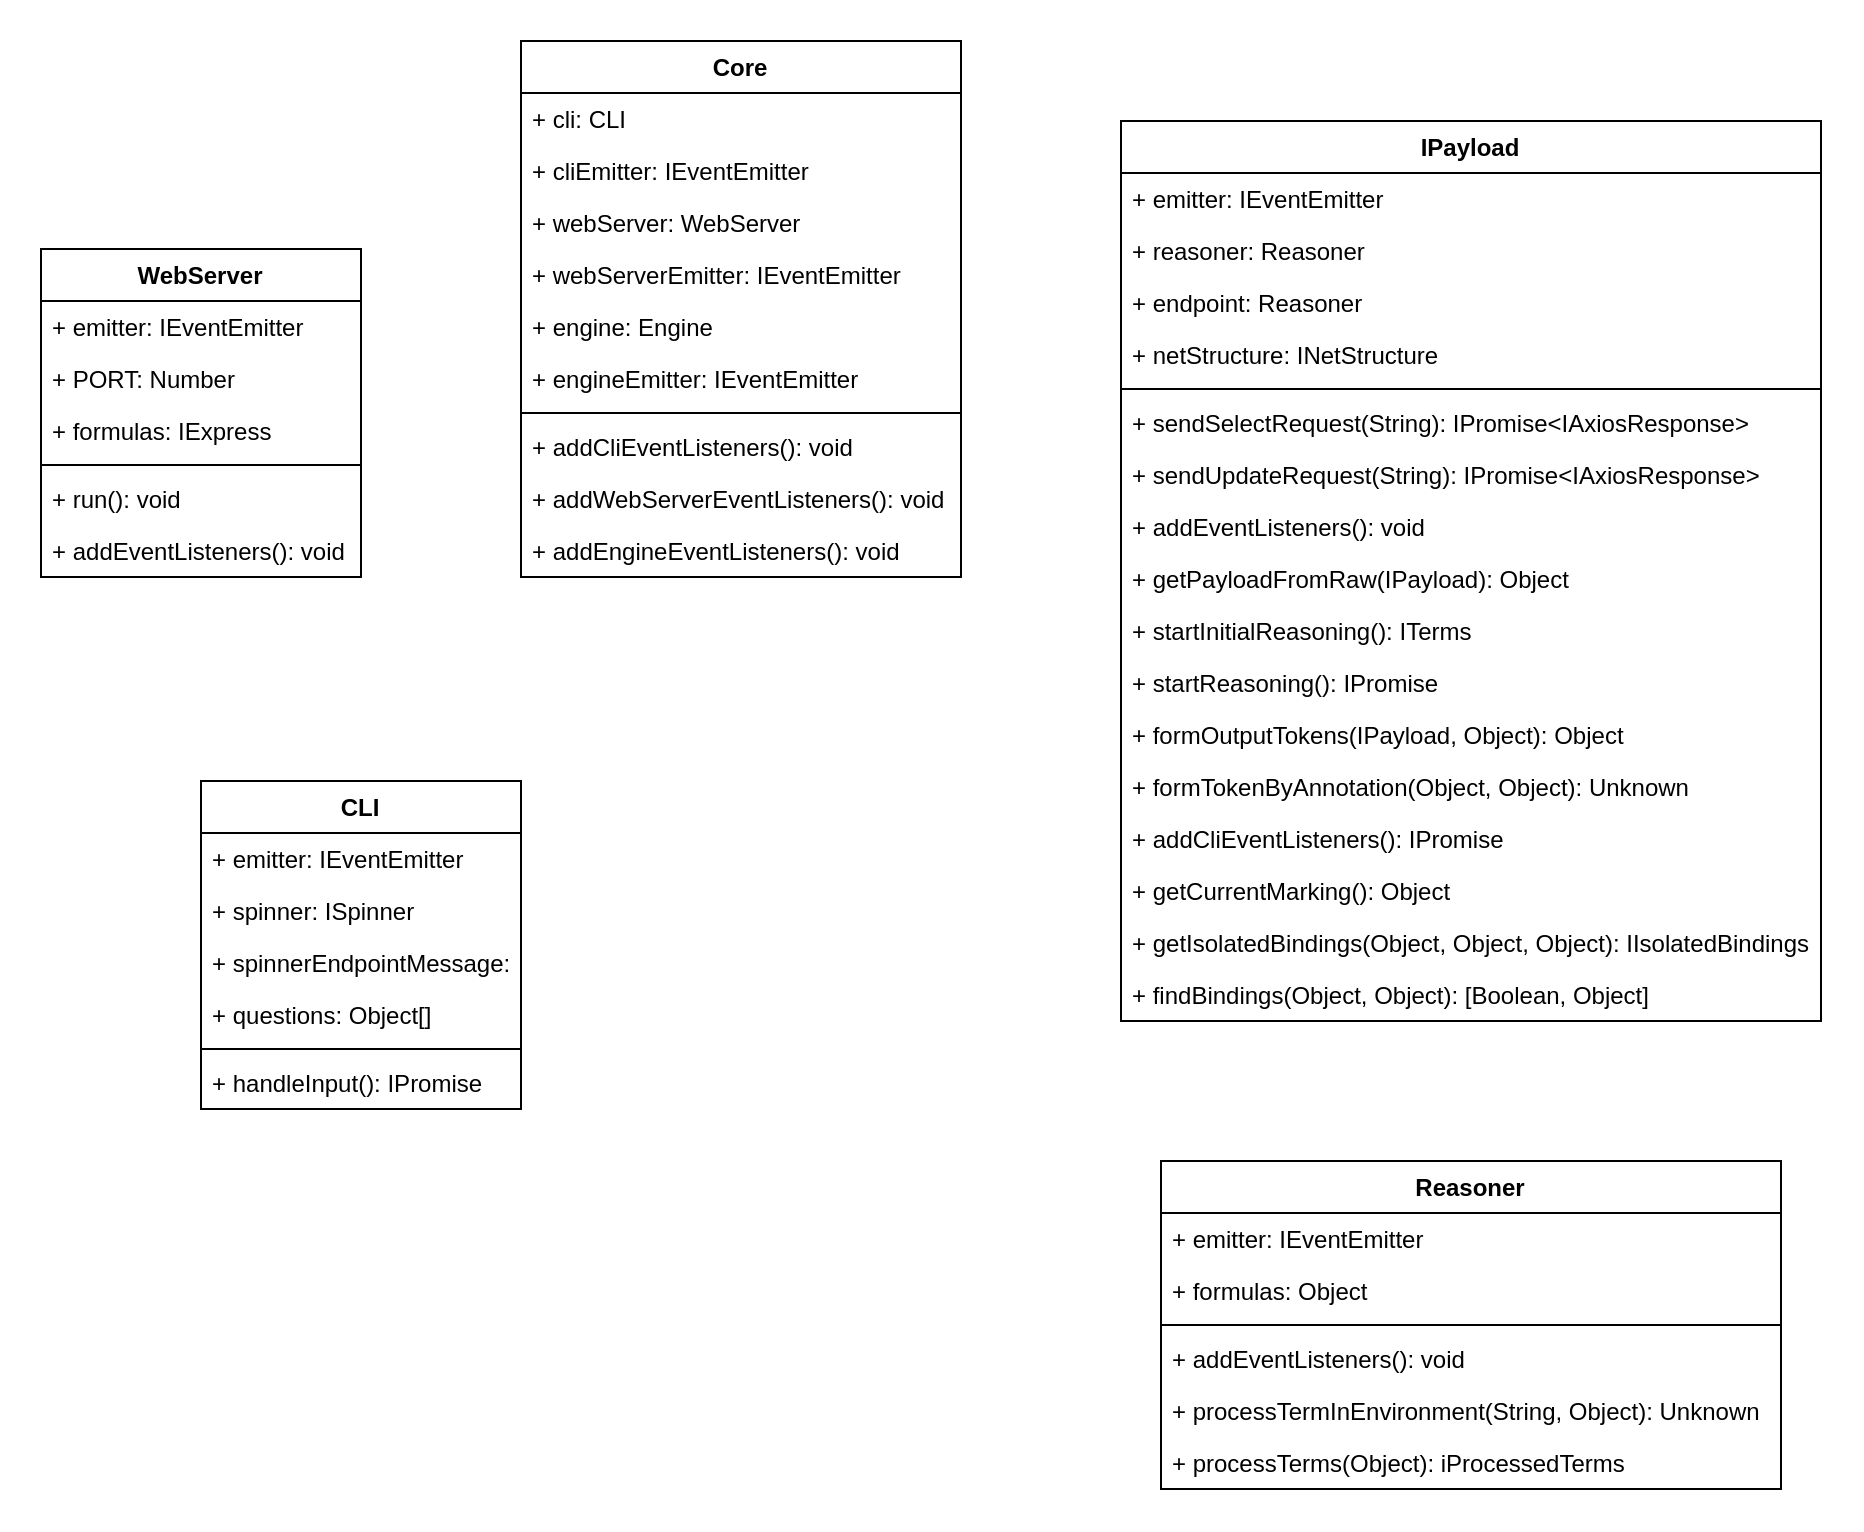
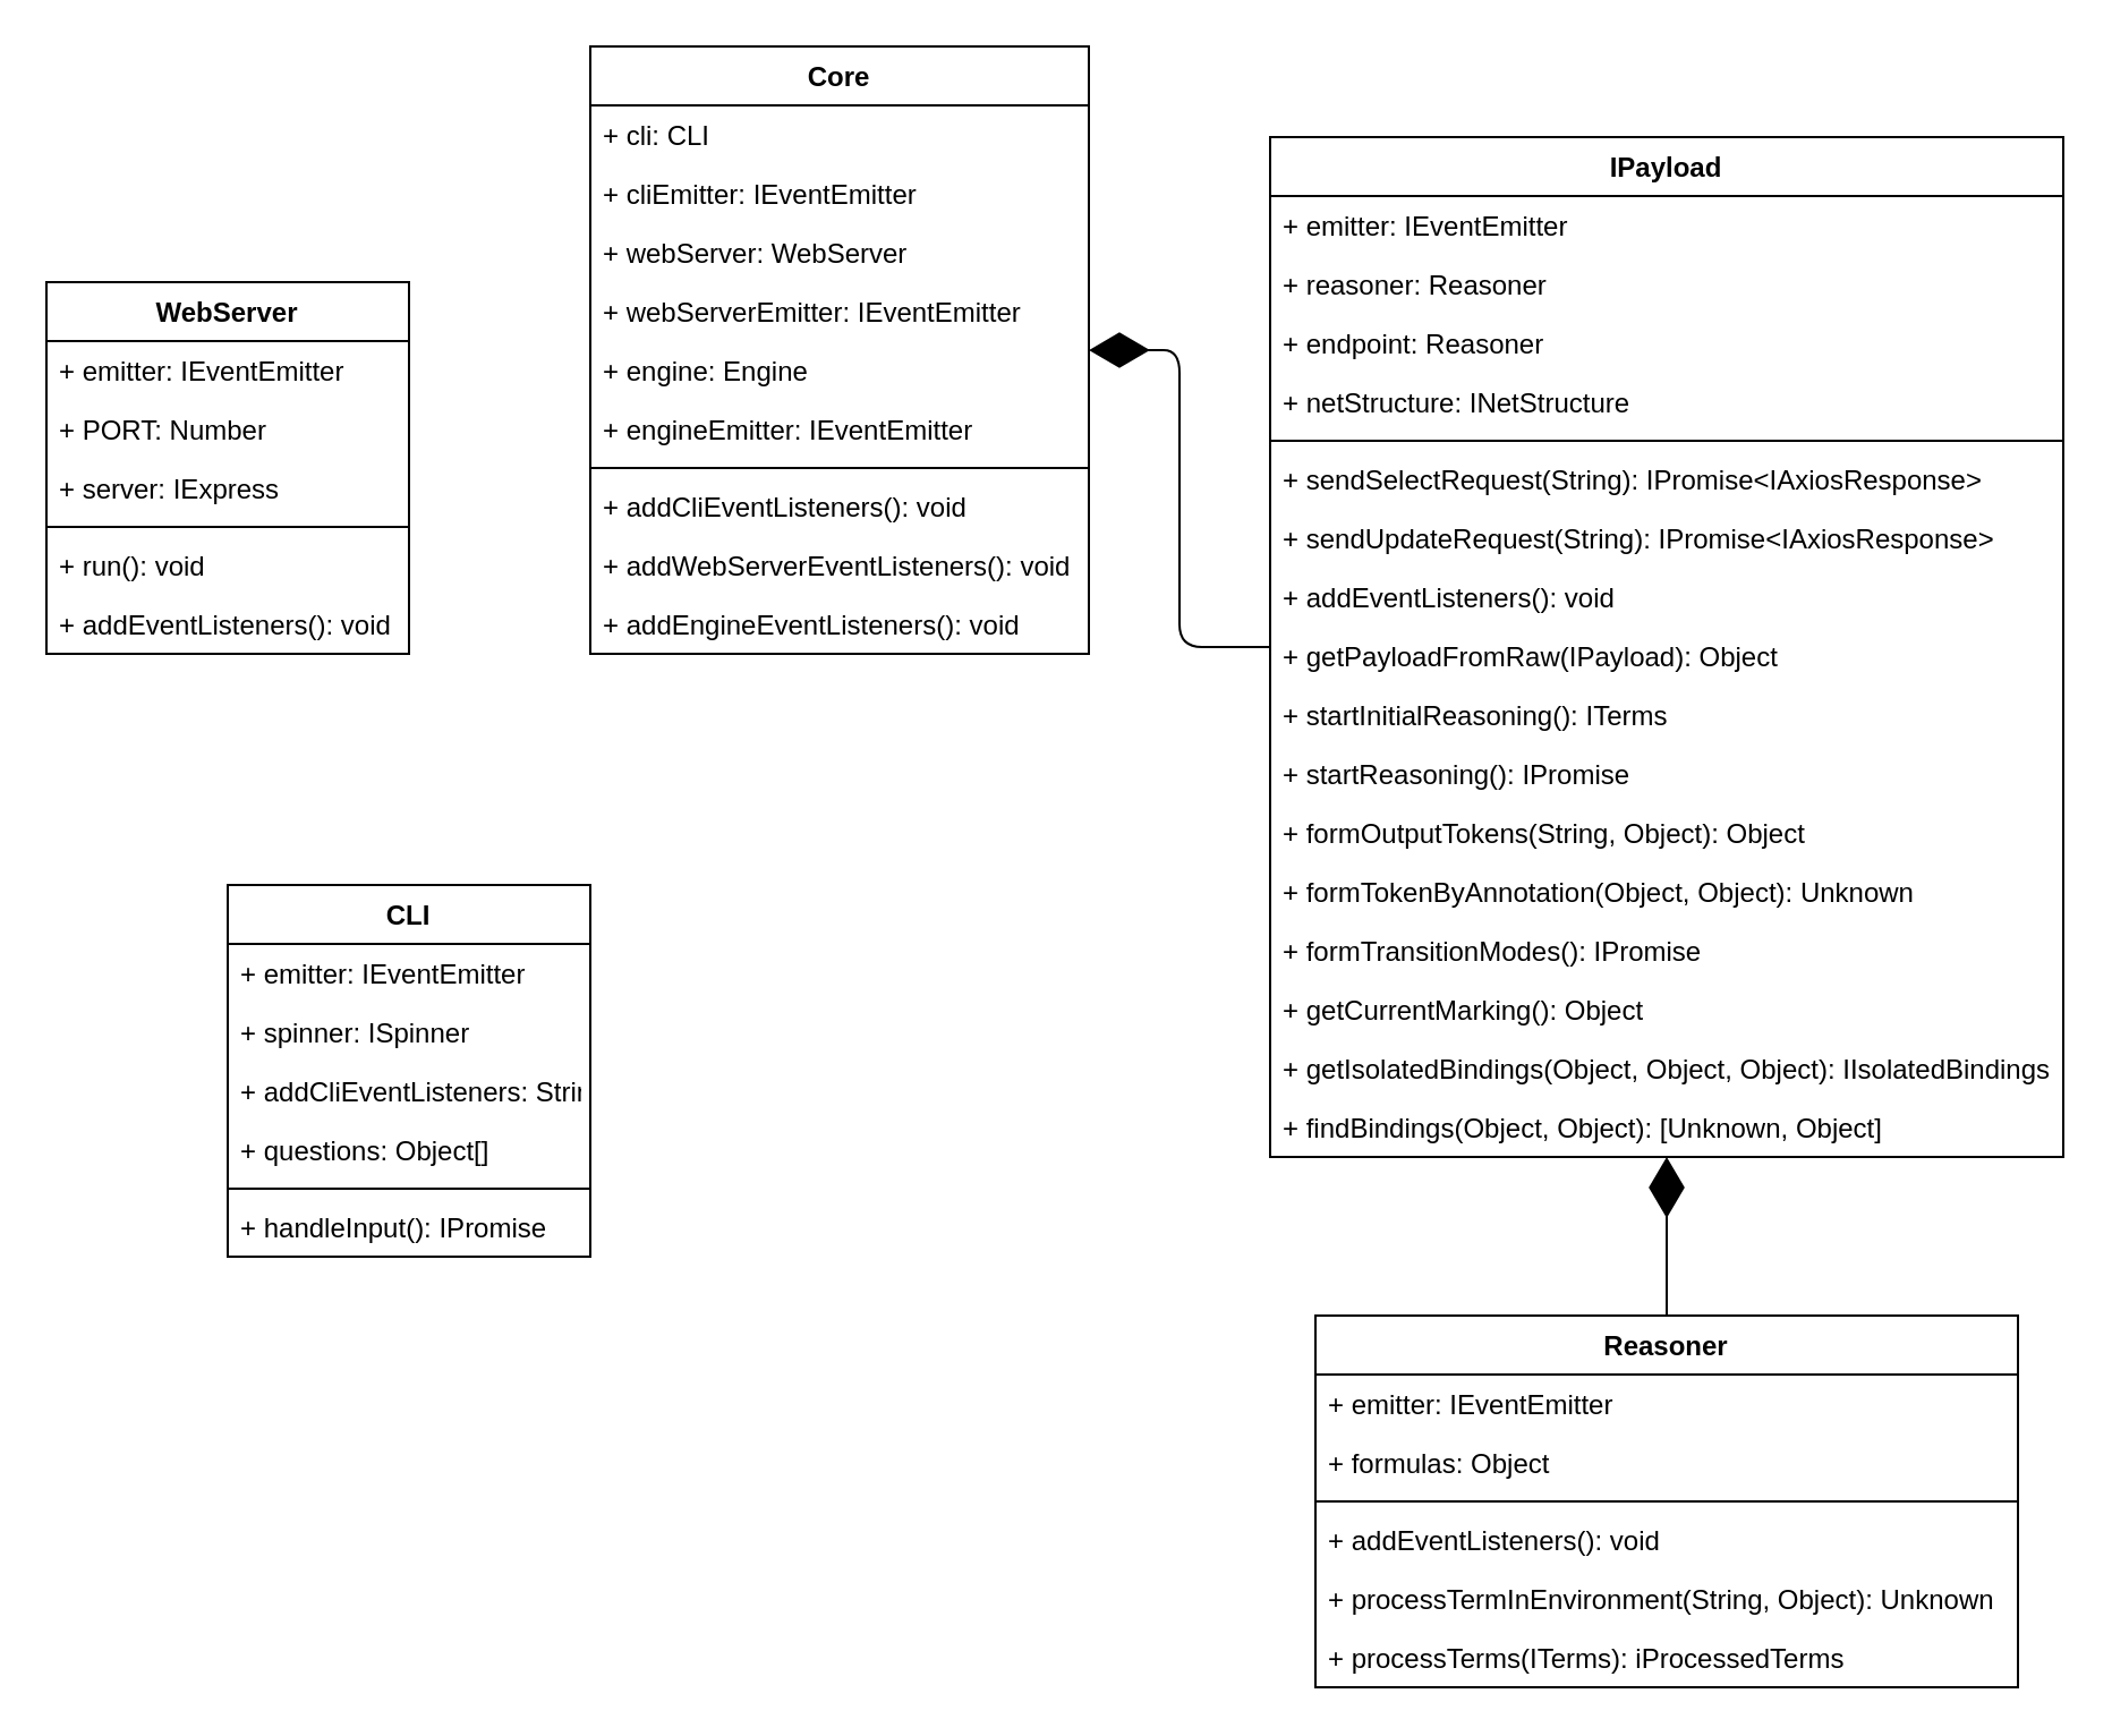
- <mxCell id="41" value="+ formulas: IExpress" style="text;strokeColor=none;fillColor=none;align=left;verticalAlign=top;spacingLeft=4;spacingRight=4;overflow=hidden;rotatable=0;points=[[0,0.5],[1,0.5]];portConstraint=eastwest;" parent="38" vertex="1"><mxGeometry y="78" width="160" height="26" as="geometry" /></mxCell>
+ <mxCell id="41" value="+ server: IExpress" style="text;strokeColor=none;fillColor=none;align=left;verticalAlign=top;spacingLeft=4;spacingRight=4;overflow=hidden;rotatable=0;points=[[0,0.5],[1,0.5]];portConstraint=eastwest;" parent="38" vertex="1"><mxGeometry y="78" width="160" height="26" as="geometry" /></mxCell>
+ <mxCell id="52" value="" style="endArrow=diamondThin;endFill=1;endSize=24;html=1;edgeStyle=orthogonalEdgeStyle;" parent="1" source="13" target="2" edge="1"><mxGeometry width="160" relative="1" as="geometry"><mxPoint x="380" y="430" as="sourcePoint" /><mxPoint x="380" y="298" as="targetPoint" /></mxGeometry></mxCell>
- <mxCell id="25" value="+ formOutputTokens(IPayload, Object): Object" style="text;strokeColor=none;fillColor=none;align=left;verticalAlign=top;spacingLeft=4;spacingRight=4;overflow=hidden;rotatable=0;points=[[0,0.5],[1,0.5]];portConstraint=eastwest;" parent="13" vertex="1"><mxGeometry y="294" width="350" height="26" as="geometry" /></mxCell>
+ <mxCell id="25" value="+ formOutputTokens(String, Object): Object" style="text;strokeColor=none;fillColor=none;align=left;verticalAlign=top;spacingLeft=4;spacingRight=4;overflow=hidden;rotatable=0;points=[[0,0.5],[1,0.5]];portConstraint=eastwest;" parent="13" vertex="1"><mxGeometry y="294" width="350" height="26" as="geometry" /></mxCell>
- <mxCell id="27" value="+ addCliEventListeners(): IPromise" style="text;strokeColor=none;fillColor=none;align=left;verticalAlign=top;spacingLeft=4;spacingRight=4;overflow=hidden;rotatable=0;points=[[0,0.5],[1,0.5]];portConstraint=eastwest;" parent="13" vertex="1"><mxGeometry y="346" width="350" height="26" as="geometry" /></mxCell>
+ <mxCell id="27" value="+ formTransitionModes(): IPromise" style="text;strokeColor=none;fillColor=none;align=left;verticalAlign=top;spacingLeft=4;spacingRight=4;overflow=hidden;rotatable=0;points=[[0,0.5],[1,0.5]];portConstraint=eastwest;" parent="13" vertex="1"><mxGeometry y="346" width="350" height="26" as="geometry" /></mxCell>
- <mxCell id="48" value="+ spinnerEndpointMessage: String" style="text;strokeColor=none;fillColor=none;align=left;verticalAlign=top;spacingLeft=4;spacingRight=4;overflow=hidden;rotatable=0;points=[[0,0.5],[1,0.5]];portConstraint=eastwest;" parent="45" vertex="1"><mxGeometry y="78" width="160" height="26" as="geometry" /></mxCell>
+ <mxCell id="48" value="+ addCliEventListeners: String" style="text;strokeColor=none;fillColor=none;align=left;verticalAlign=top;spacingLeft=4;spacingRight=4;overflow=hidden;rotatable=0;points=[[0,0.5],[1,0.5]];portConstraint=eastwest;" parent="45" vertex="1"><mxGeometry y="78" width="160" height="26" as="geometry" /></mxCell>
- <mxCell id="30" value="+ findBindings(Object, Object): [Boolean, Object]" style="text;strokeColor=none;fillColor=none;align=left;verticalAlign=top;spacingLeft=4;spacingRight=4;overflow=hidden;rotatable=0;points=[[0,0.5],[1,0.5]];portConstraint=eastwest;" parent="13" vertex="1"><mxGeometry y="424" width="350" height="26" as="geometry" /></mxCell>
+ <mxCell id="30" value="+ findBindings(Object, Object): [Unknown, Object]" style="text;strokeColor=none;fillColor=none;align=left;verticalAlign=top;spacingLeft=4;spacingRight=4;overflow=hidden;rotatable=0;points=[[0,0.5],[1,0.5]];portConstraint=eastwest;" parent="13" vertex="1"><mxGeometry y="424" width="350" height="26" as="geometry" /></mxCell>
+ <mxCell id="53" value="" style="endArrow=diamondThin;endFill=1;endSize=24;html=1;edgeStyle=orthogonalEdgeStyle;" parent="1" source="31" target="13" edge="1"><mxGeometry width="160" relative="1" as="geometry"><mxPoint x="380" y="390" as="sourcePoint" /><mxPoint x="380" y="258" as="targetPoint" /></mxGeometry></mxCell>
- <mxCell id="37" value="+ processTerms(Object): iProcessedTerms" style="text;strokeColor=none;fillColor=none;align=left;verticalAlign=top;spacingLeft=4;spacingRight=4;overflow=hidden;rotatable=0;points=[[0,0.5],[1,0.5]];portConstraint=eastwest;" parent="31" vertex="1"><mxGeometry y="138" width="310" height="26" as="geometry" /></mxCell>
+ <mxCell id="37" value="+ processTerms(ITerms): iProcessedTerms" style="text;strokeColor=none;fillColor=none;align=left;verticalAlign=top;spacingLeft=4;spacingRight=4;overflow=hidden;rotatable=0;points=[[0,0.5],[1,0.5]];portConstraint=eastwest;" parent="31" vertex="1"><mxGeometry y="138" width="310" height="26" as="geometry" /></mxCell>
